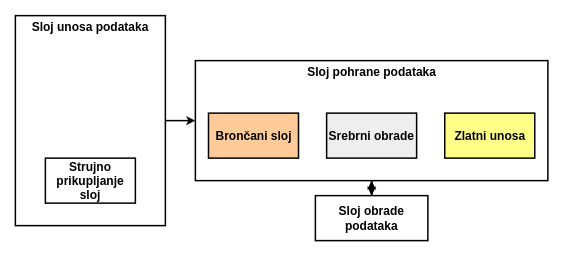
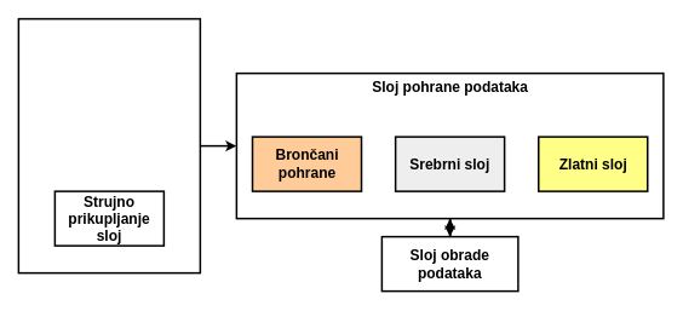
- <mxCell id="4" value="&lt;font style=&quot;font-size: 16px;&quot;&gt;Sloj unosa podataka&lt;/font&gt;" style="text;html=1;strokeColor=none;fillColor=none;align=center;verticalAlign=middle;whiteSpace=wrap;rounded=0;fontStyle=1;fontSize=16;strokeWidth=2;" parent="1" vertex="1"><mxGeometry x="35" y="20" width="170" height="30" as="geometry" /></mxCell>
- <mxCell id="9" value="Brončani sloj" style="rounded=0;whiteSpace=wrap;html=1;fillColor=#ffcc99;strokeColor=#000000;fontSize=16;fontStyle=1;strokeWidth=2;" parent="1" vertex="1"><mxGeometry x="277.5" y="150" width="120" height="60" as="geometry" /></mxCell>
+ <mxCell id="9" value="Brončani pohrane" style="rounded=0;whiteSpace=wrap;html=1;fillColor=#ffcc99;strokeColor=#000000;fontSize=16;fontStyle=1;strokeWidth=2;" parent="1" vertex="1"><mxGeometry x="277.5" y="150" width="120" height="60" as="geometry" /></mxCell>
- <mxCell id="10" value="Srebrni obrade" style="rounded=0;whiteSpace=wrap;html=1;fillColor=#eeeeee;strokeColor=#000000;fontSize=16;fontStyle=1;strokeWidth=2;" parent="1" vertex="1"><mxGeometry x="435" y="150" width="120" height="60" as="geometry" /></mxCell>
+ <mxCell id="10" value="Srebrni sloj" style="rounded=0;whiteSpace=wrap;html=1;fillColor=#eeeeee;strokeColor=#000000;fontSize=16;fontStyle=1;strokeWidth=2;" parent="1" vertex="1"><mxGeometry x="435" y="150" width="120" height="60" as="geometry" /></mxCell>
- <mxCell id="11" value="Zlatni unosa" style="rounded=0;whiteSpace=wrap;html=1;fillColor=#ffff88;strokeColor=#000000;fontSize=16;fontStyle=1;strokeWidth=2;" parent="1" vertex="1"><mxGeometry x="592.5" y="150" width="120" height="60" as="geometry" /></mxCell>
+ <mxCell id="11" value="Zlatni sloj" style="rounded=0;whiteSpace=wrap;html=1;fillColor=#ffff88;strokeColor=#000000;fontSize=16;fontStyle=1;strokeWidth=2;" parent="1" vertex="1"><mxGeometry x="592.5" y="150" width="120" height="60" as="geometry" /></mxCell>
